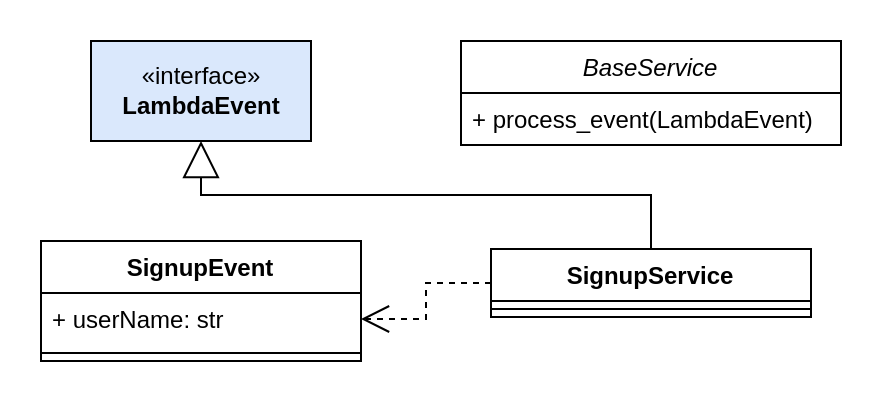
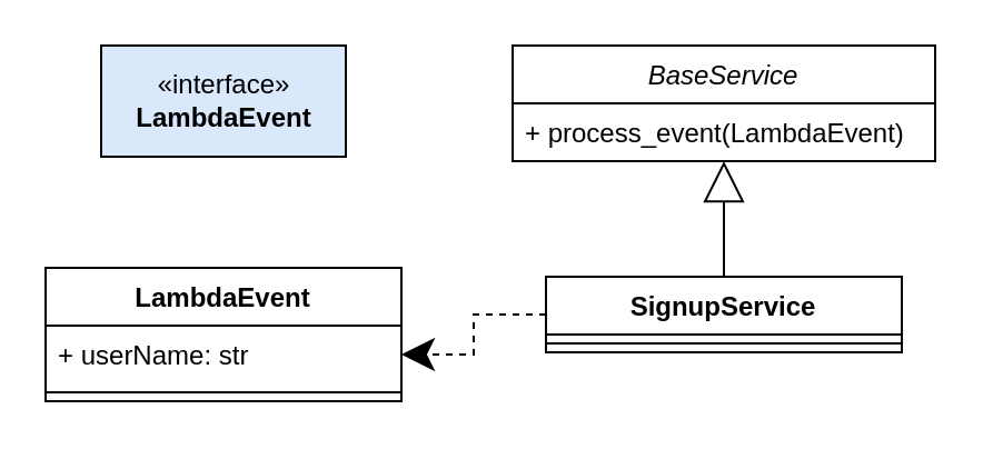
- <mxCell id="6" value="" style="endArrow=block;endSize=16;endFill=0;html=1;rounded=0;exitX=0.5;exitY=0;exitDx=0;exitDy=0;edgeStyle=orthogonalEdgeStyle;" edge="1" parent="1" source="2" target="7"><mxGeometry width="160" relative="1" as="geometry"><mxPoint x="10" y="94" as="sourcePoint" /><mxPoint x="170" y="94" as="targetPoint" /></mxGeometry></mxCell>
+ <mxCell id="6" value="" style="endArrow=block;endSize=16;endFill=0;html=1;rounded=0;exitX=0.5;exitY=0;exitDx=0;exitDy=0;entryX=0.5;entryY=1;entryDx=0;entryDy=0;edgeStyle=orthogonalEdgeStyle;" edge="1" parent="1" source="2" target="4"><mxGeometry width="160" relative="1" as="geometry"><mxPoint x="10" y="94" as="sourcePoint" /><mxPoint x="170" y="94" as="targetPoint" /></mxGeometry></mxCell>
- <mxCell id="8" value="SignupEvent" style="swimlane;fontStyle=1;align=center;verticalAlign=top;childLayout=stackLayout;horizontal=1;startSize=26;horizontalStack=0;resizeParent=1;resizeParentMax=0;resizeLast=0;collapsible=1;marginBottom=0;" vertex="1" parent="1"><mxGeometry x="20" y="120" width="160" height="60" as="geometry" /></mxCell>
+ <mxCell id="8" value="LambdaEvent" style="swimlane;fontStyle=1;align=center;verticalAlign=top;childLayout=stackLayout;horizontal=1;startSize=26;horizontalStack=0;resizeParent=1;resizeParentMax=0;resizeLast=0;collapsible=1;marginBottom=0;" vertex="1" parent="1"><mxGeometry x="20" y="120" width="160" height="60" as="geometry" /></mxCell>
- <mxCell id="11" value="" style="endArrow=open;endSize=12;dashed=1;html=1;rounded=0;exitX=0;exitY=0.5;exitDx=0;exitDy=0;edgeStyle=orthogonalEdgeStyle;entryX=1;entryY=0.5;entryDx=0;entryDy=0;" edge="1" parent="1" source="2" target="9"><mxGeometry width="160" relative="1" as="geometry"><mxPoint x="220" y="258" as="sourcePoint" /><mxPoint x="170" y="289" as="targetPoint" /></mxGeometry></mxCell>
+ <mxCell id="11" value="" style="endArrow=classic;endSize=12;dashed=1;html=1;rounded=0;exitX=0;exitY=0.5;exitDx=0;exitDy=0;edgeStyle=orthogonalEdgeStyle;entryX=1;entryY=0.5;entryDx=0;entryDy=0;" edge="1" parent="1" source="2" target="9"><mxGeometry width="160" relative="1" as="geometry"><mxPoint x="220" y="258" as="sourcePoint" /><mxPoint x="170" y="289" as="targetPoint" /></mxGeometry></mxCell>
